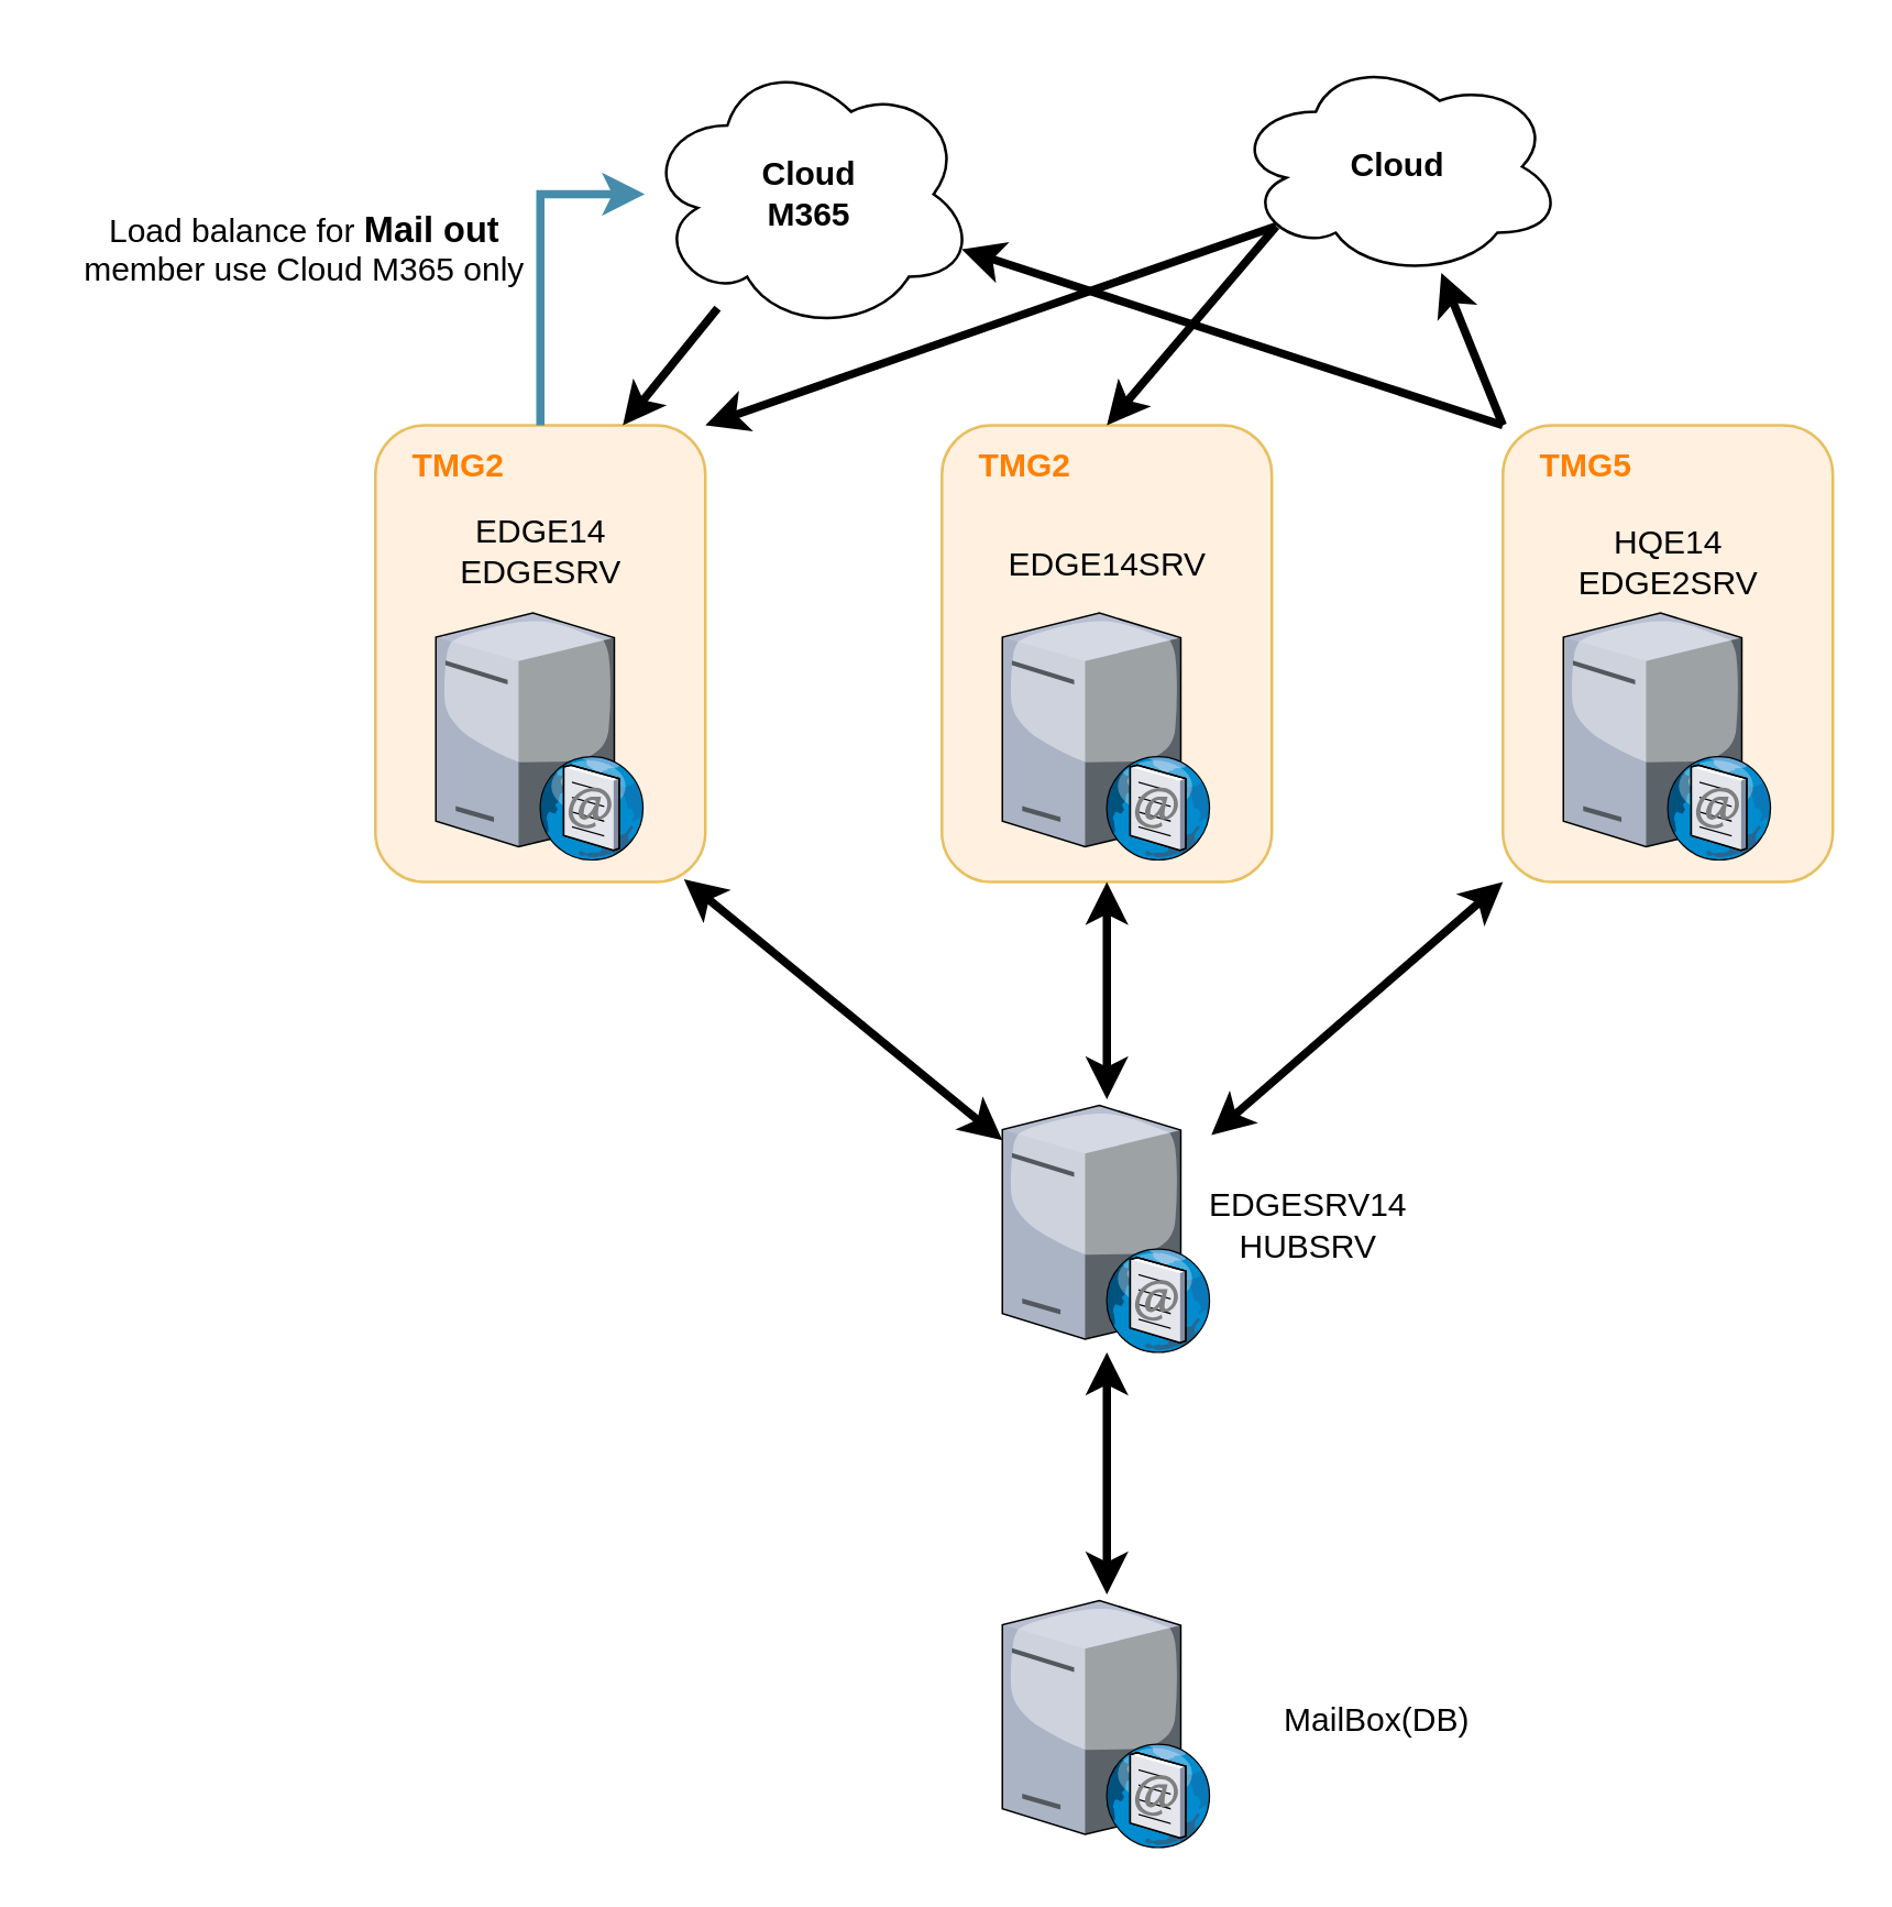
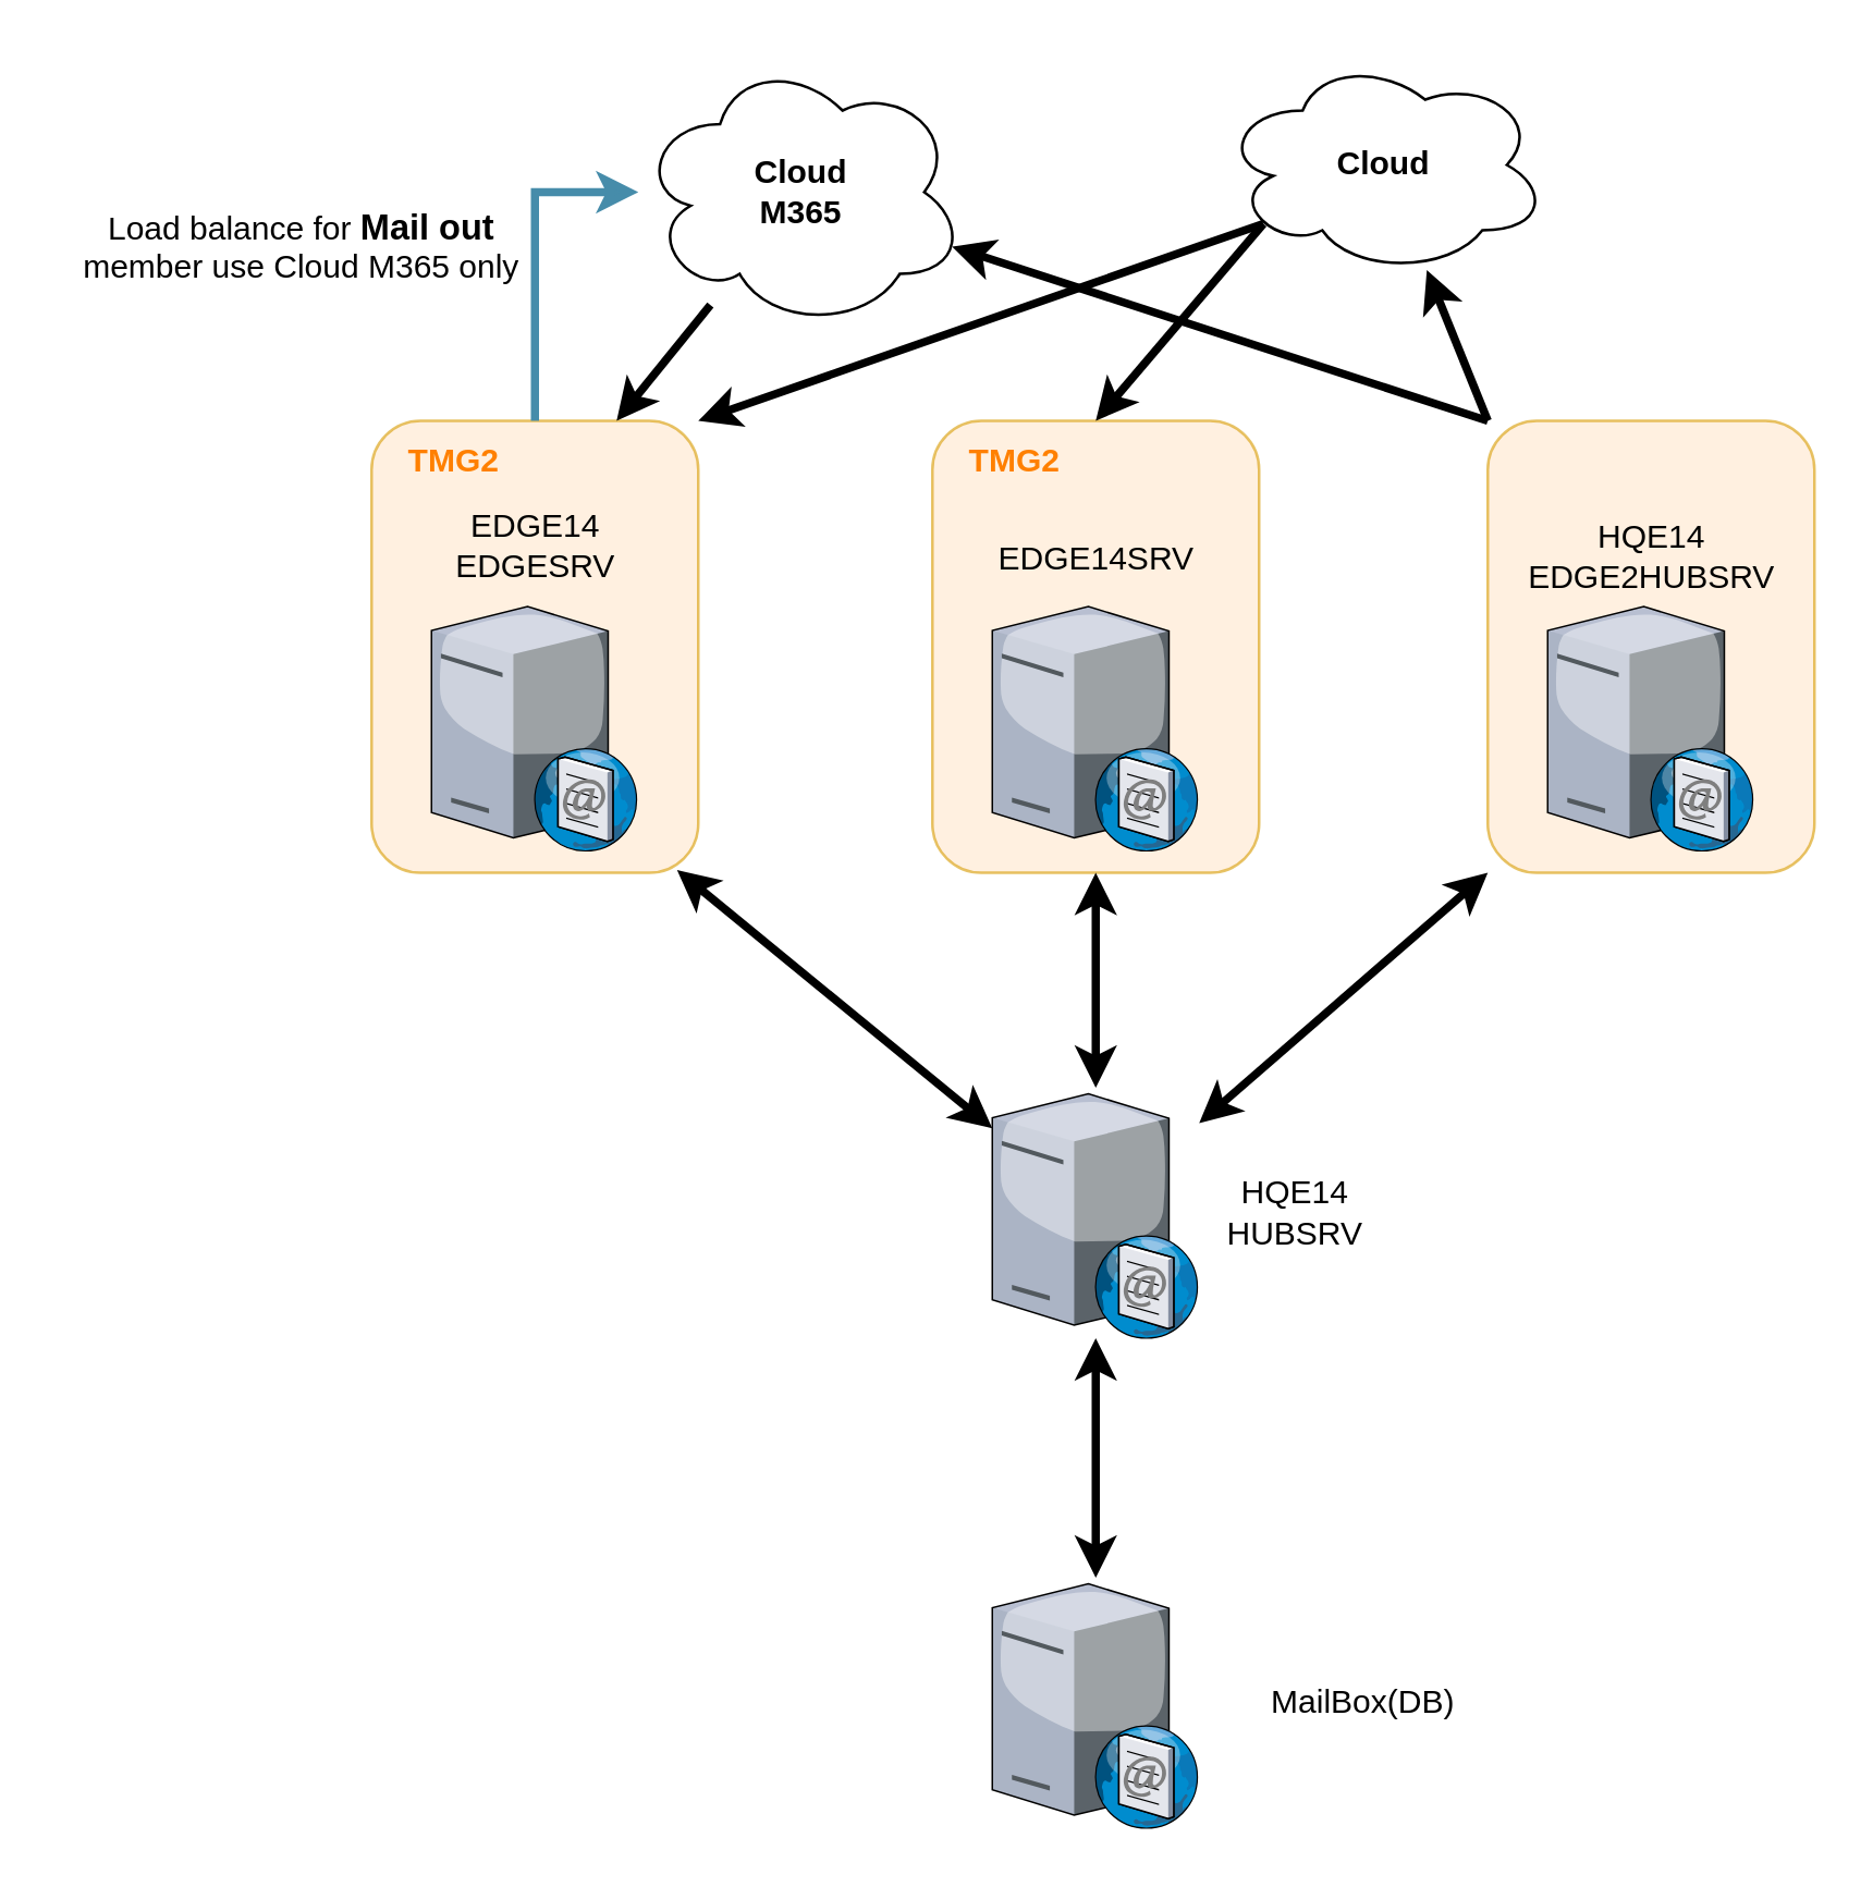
- <mxCell id="28" value="&lt;b&gt;&lt;font color=&quot;#ff8000&quot;&gt;TMG5&lt;/font&gt;&lt;/b&gt;" style="text;html=1;align=center;verticalAlign=middle;resizable=0;points=[];autosize=1;strokeColor=none;fillColor=none;" vertex="1" parent="1"><mxGeometry x="546" y="154" width="60" height="30" as="geometry" /></mxCell>
- <mxCell id="26" value="HQE14&lt;br&gt;EDGE2SRV" style="text;html=1;align=center;verticalAlign=middle;resizable=0;points=[];autosize=1;strokeColor=none;fillColor=none;" vertex="1" parent="1"><mxGeometry x="561" y="184" width="90" height="40" as="geometry" /></mxCell>
+ <mxCell id="26" value="HQE14&lt;br&gt;EDGE2HUBSRV" style="text;html=1;align=center;verticalAlign=middle;resizable=0;points=[];autosize=1;strokeColor=none;fillColor=none;" vertex="1" parent="1"><mxGeometry x="561" y="184" width="90" height="40" as="geometry" /></mxCell>
- <mxCell id="29" value="EDGESRV14&lt;br&gt;HUBSRV" style="text;html=1;align=center;verticalAlign=middle;resizable=0;points=[];autosize=1;strokeColor=none;fillColor=none;" vertex="1" parent="1"><mxGeometry x="440" y="425" width="70" height="40" as="geometry" /></mxCell>
+ <mxCell id="29" value="HQE14&lt;br&gt;HUBSRV" style="text;html=1;align=center;verticalAlign=middle;resizable=0;points=[];autosize=1;strokeColor=none;fillColor=none;" vertex="1" parent="1"><mxGeometry x="440" y="425" width="70" height="40" as="geometry" /></mxCell>
